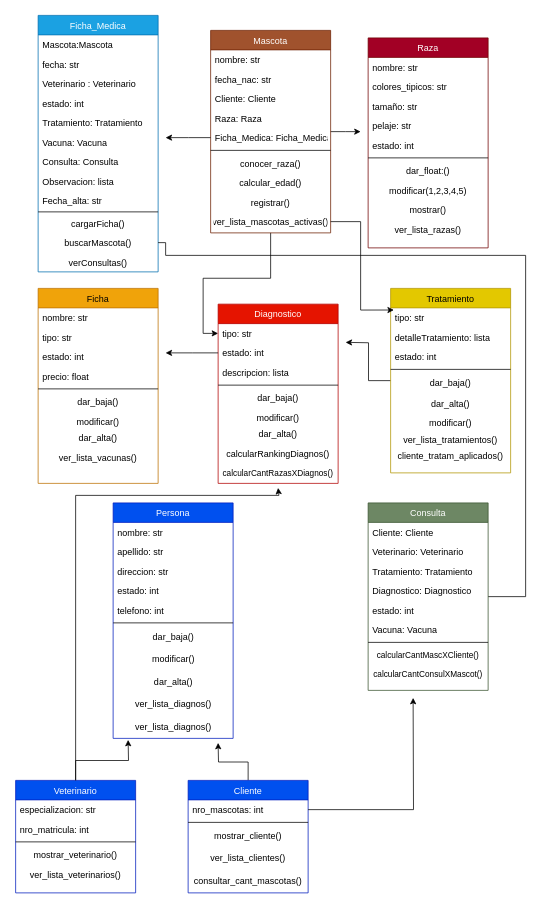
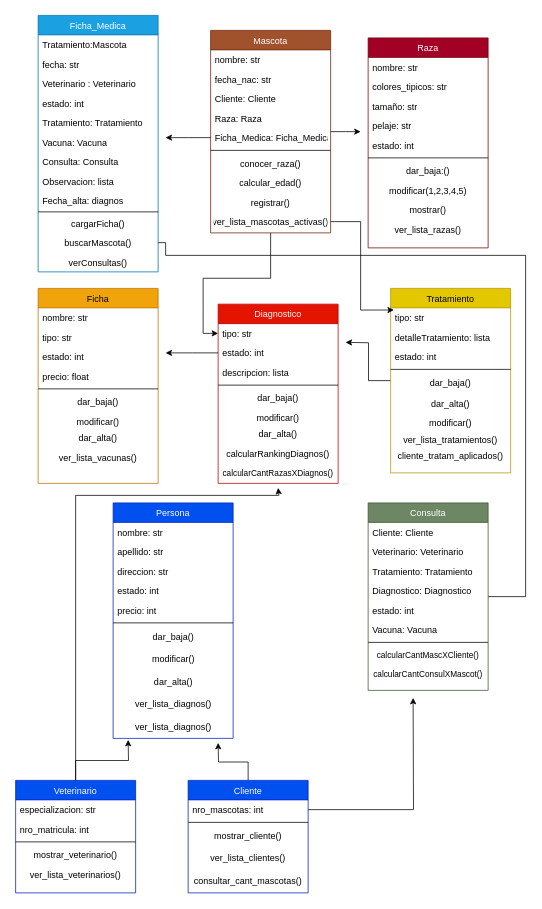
- <mxCell id="36" value="Mascota:Mascota" style="text;align=left;verticalAlign=top;spacingLeft=4;spacingRight=4;overflow=hidden;rotatable=0;points=[[0,0.5],[1,0.5]];portConstraint=eastwest;" parent="35" vertex="1"><mxGeometry y="26" width="160" height="26" as="geometry" /></mxCell>
+ <mxCell id="36" value="Tratamiento:Mascota" style="text;align=left;verticalAlign=top;spacingLeft=4;spacingRight=4;overflow=hidden;rotatable=0;points=[[0,0.5],[1,0.5]];portConstraint=eastwest;" parent="35" vertex="1"><mxGeometry y="26" width="160" height="26" as="geometry" /></mxCell>
- <mxCell id="31" value="dar_float:()" style="text;align=center;verticalAlign=top;spacingLeft=4;spacingRight=4;overflow=hidden;rotatable=0;points=[[0,0.5],[1,0.5]];portConstraint=eastwest;" parent="24" vertex="1"><mxGeometry y="164" width="160" height="26" as="geometry" /></mxCell>
+ <mxCell id="31" value="dar_baja:()" style="text;align=center;verticalAlign=top;spacingLeft=4;spacingRight=4;overflow=hidden;rotatable=0;points=[[0,0.5],[1,0.5]];portConstraint=eastwest;" parent="24" vertex="1"><mxGeometry y="164" width="160" height="26" as="geometry" /></mxCell>
- <mxCell id="44" value="Fecha_alta: str" style="text;align=left;verticalAlign=top;spacingLeft=4;spacingRight=4;overflow=hidden;rotatable=0;points=[[0,0.5],[1,0.5]];portConstraint=eastwest;" parent="35" vertex="1"><mxGeometry y="234" width="160" height="26" as="geometry" /></mxCell>
+ <mxCell id="44" value="Fecha_alta: diagnos" style="text;align=left;verticalAlign=top;spacingLeft=4;spacingRight=4;overflow=hidden;rotatable=0;points=[[0,0.5],[1,0.5]];portConstraint=eastwest;" parent="35" vertex="1"><mxGeometry y="234" width="160" height="26" as="geometry" /></mxCell>
- <mxCell id="94" value="telefono: int" style="text;align=left;verticalAlign=top;spacingLeft=4;spacingRight=4;overflow=hidden;rotatable=0;points=[[0,0.5],[1,0.5]];portConstraint=eastwest;rounded=0;shadow=0;html=0;" parent="89" vertex="1"><mxGeometry y="130" width="160" height="26" as="geometry" /></mxCell>
+ <mxCell id="94" value="precio: int" style="text;align=left;verticalAlign=top;spacingLeft=4;spacingRight=4;overflow=hidden;rotatable=0;points=[[0,0.5],[1,0.5]];portConstraint=eastwest;rounded=0;shadow=0;html=0;" parent="89" vertex="1"><mxGeometry y="130" width="160" height="26" as="geometry" /></mxCell>
